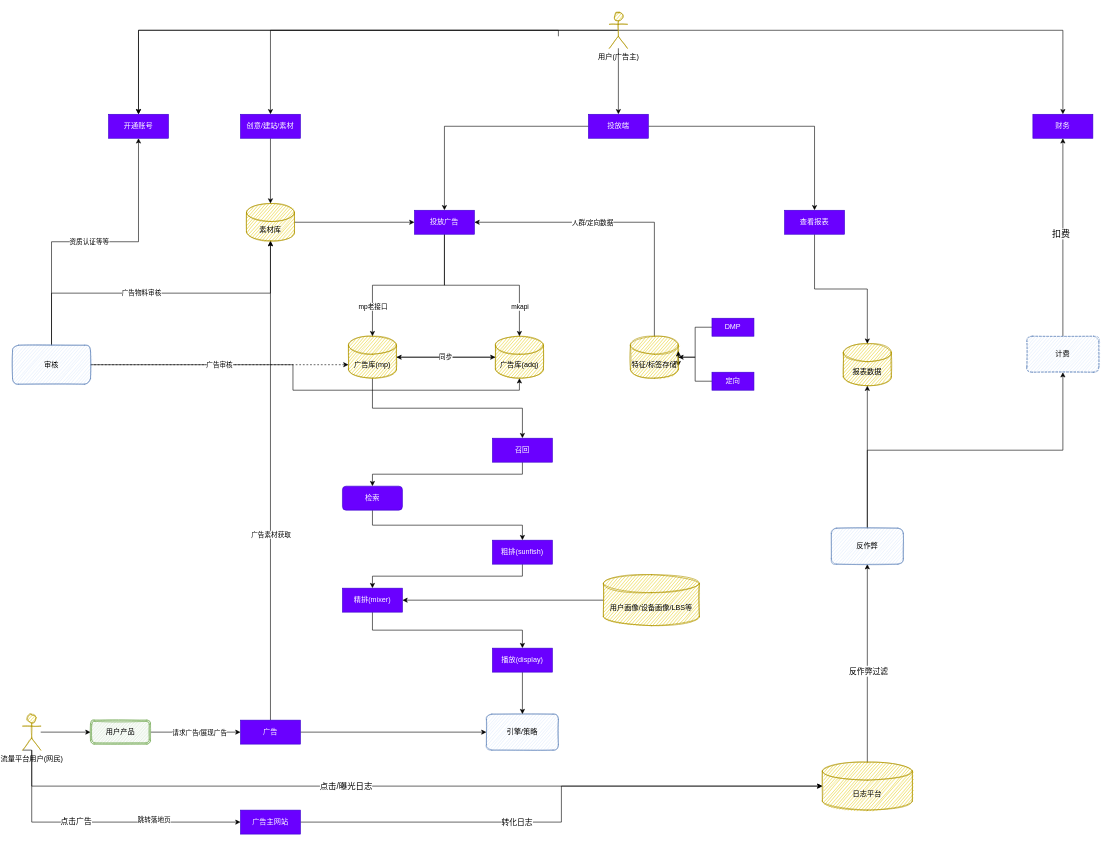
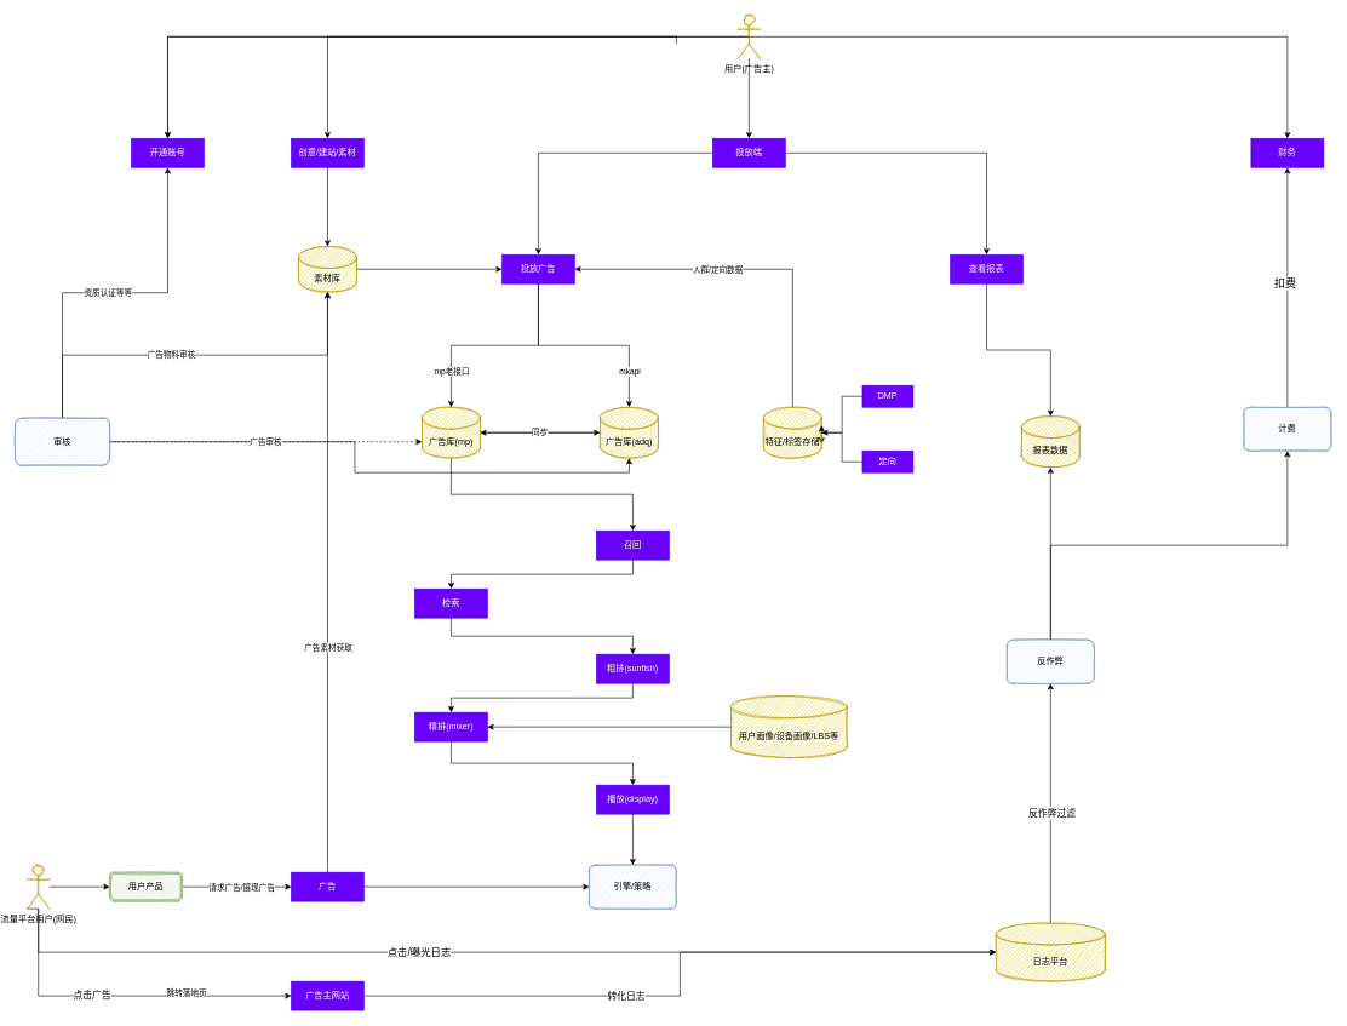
- <mxCell id="85" value="计费" style="rounded=1;whiteSpace=wrap;html=1;fillColor=#dae8fc;strokeColor=#6c8ebf;fillStyle=hatch;glass=0;shadow=0;sketch=1;dashed=1;" vertex="1" parent="1"><mxGeometry x="1711" y="560" width="120" height="60" as="geometry" /></mxCell>
+ <mxCell id="85" value="计费" style="rounded=1;whiteSpace=wrap;html=1;fillColor=#dae8fc;strokeColor=#6c8ebf;fillStyle=hatch;glass=0;shadow=0;sketch=1;" vertex="1" parent="1"><mxGeometry x="1711" y="560" width="120" height="60" as="geometry" /></mxCell>
- <mxCell id="69" value="检索" style="whiteSpace=wrap;html=1;fillColor=#6a00ff;strokeColor=#3700CC;sketch=0;fontColor=#ffffff;rounded=1;" vertex="1" parent="1"><mxGeometry x="570" y="810" width="100" height="40" as="geometry" /></mxCell>
+ <mxCell id="69" value="检索" style="rounded=0;whiteSpace=wrap;html=1;fillColor=#6a00ff;strokeColor=#3700CC;sketch=0;fontColor=#ffffff;" vertex="1" parent="1"><mxGeometry x="570" y="810" width="100" height="40" as="geometry" /></mxCell>
